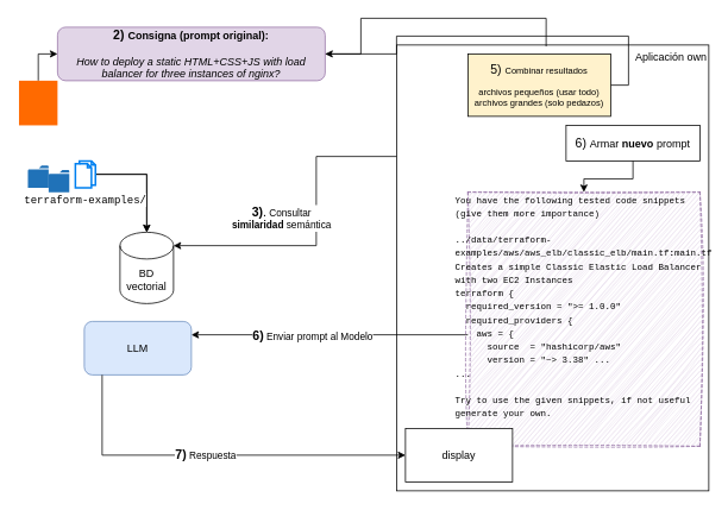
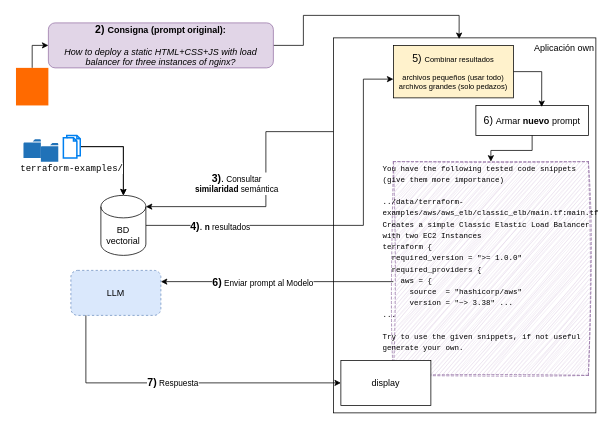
- <mxCell id="25" style="edgeStyle=orthogonalEdgeStyle;rounded=0;orthogonalLoop=1;jettySize=auto;html=1;exitX=1;exitY=0.5;exitDx=0;exitDy=0;" edge="1" parent="1" source="26" target="4"><mxGeometry relative="1" as="geometry" /></mxCell>
+ <mxCell id="25" style="edgeStyle=orthogonalEdgeStyle;rounded=0;orthogonalLoop=1;jettySize=auto;html=1;exitX=1;exitY=0.5;exitDx=0;exitDy=0;entryX=0.585;entryY=0.052;entryDx=0;entryDy=0;entryPerimeter=0;" edge="1" parent="1" source="26" target="13"><mxGeometry relative="1" as="geometry" /></mxCell>
- <mxCell id="3" style="edgeStyle=orthogonalEdgeStyle;rounded=0;orthogonalLoop=1;jettySize=auto;html=1;entryX=0.479;entryY=0.003;entryDx=0;entryDy=0;entryPerimeter=0;endArrow=none;" parent="1" source="4" target="2" edge="1"><mxGeometry relative="1" as="geometry"><mxPoint x="474" y="100" as="targetPoint" /><Array as="points"><mxPoint x="404" y="60" /><mxPoint x="404" y="20" /><mxPoint x="612" y="20" /></Array></mxGeometry></mxCell>
+ <mxCell id="3" style="edgeStyle=orthogonalEdgeStyle;rounded=0;orthogonalLoop=1;jettySize=auto;html=1;entryX=0.479;entryY=0.003;entryDx=0;entryDy=0;entryPerimeter=0;" parent="1" source="4" target="2" edge="1"><mxGeometry relative="1" as="geometry"><mxPoint x="474" y="100" as="targetPoint" /><Array as="points"><mxPoint x="404" y="60" /><mxPoint x="404" y="20" /><mxPoint x="612" y="20" /></Array></mxGeometry></mxCell>
+ <mxCell id="5" style="edgeStyle=orthogonalEdgeStyle;rounded=0;orthogonalLoop=1;jettySize=auto;html=1;" parent="1" source="7" target="26" edge="1"><mxGeometry relative="1" as="geometry"><Array as="points"><mxPoint x="484" y="300" /><mxPoint x="484" y="105" /></Array></mxGeometry></mxCell>
+ <mxCell id="6" value="&lt;div&gt;&lt;font style=&quot;font-size: 14px;&quot;&gt;&lt;b&gt;4)&lt;/b&gt;.&lt;/font&gt;&amp;nbsp;&lt;b&gt;n&lt;/b&gt; resultados&lt;/div&gt;" style="edgeLabel;html=1;align=center;verticalAlign=middle;resizable=0;points=[];" parent="5" vertex="1" connectable="0"><mxGeometry x="-0.188" y="-3" relative="1" as="geometry"><mxPoint x="-115" y="-3" as="offset" /></mxGeometry></mxCell>
- <mxCell id="18" value="LLM" style="rounded=1;whiteSpace=wrap;html=1;fillColor=#dae8fc;strokeColor=#6c8ebf;" parent="1" vertex="1"><mxGeometry x="94" y="360" width="120" height="60" as="geometry" /></mxCell>
+ <mxCell id="18" value="LLM" style="rounded=1;whiteSpace=wrap;html=1;fillColor=#dae8fc;strokeColor=#6c8ebf;dashed=1;" parent="1" vertex="1"><mxGeometry x="94" y="360" width="120" height="60" as="geometry" /></mxCell>
